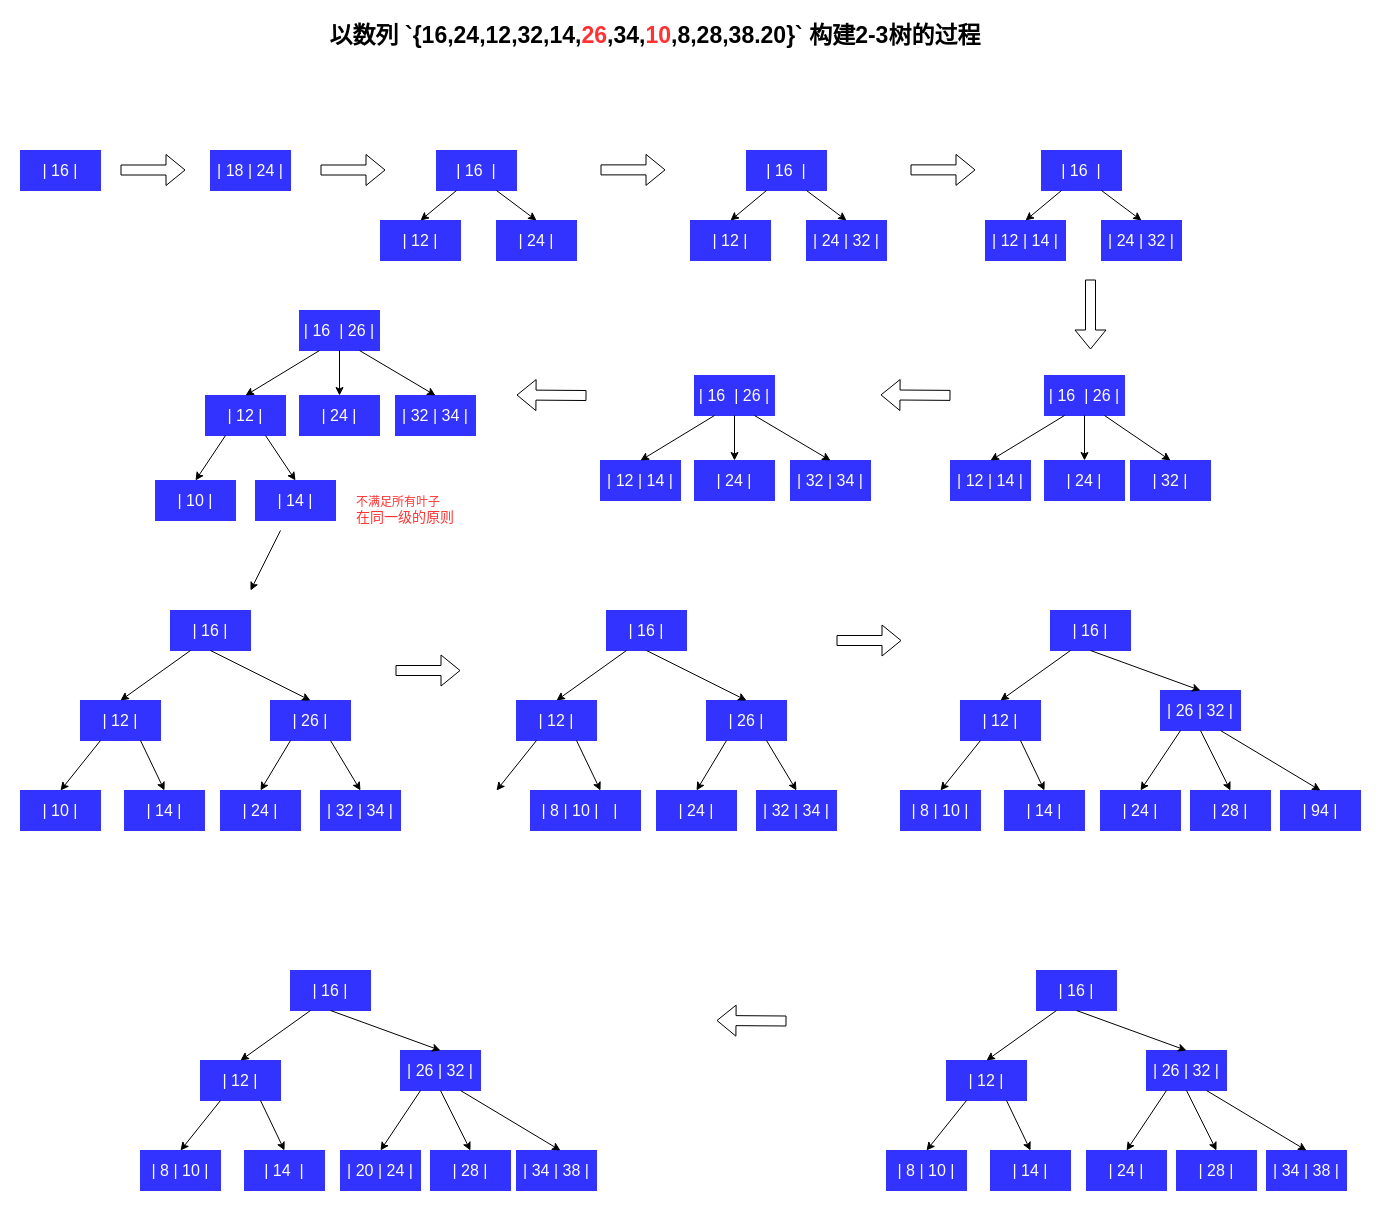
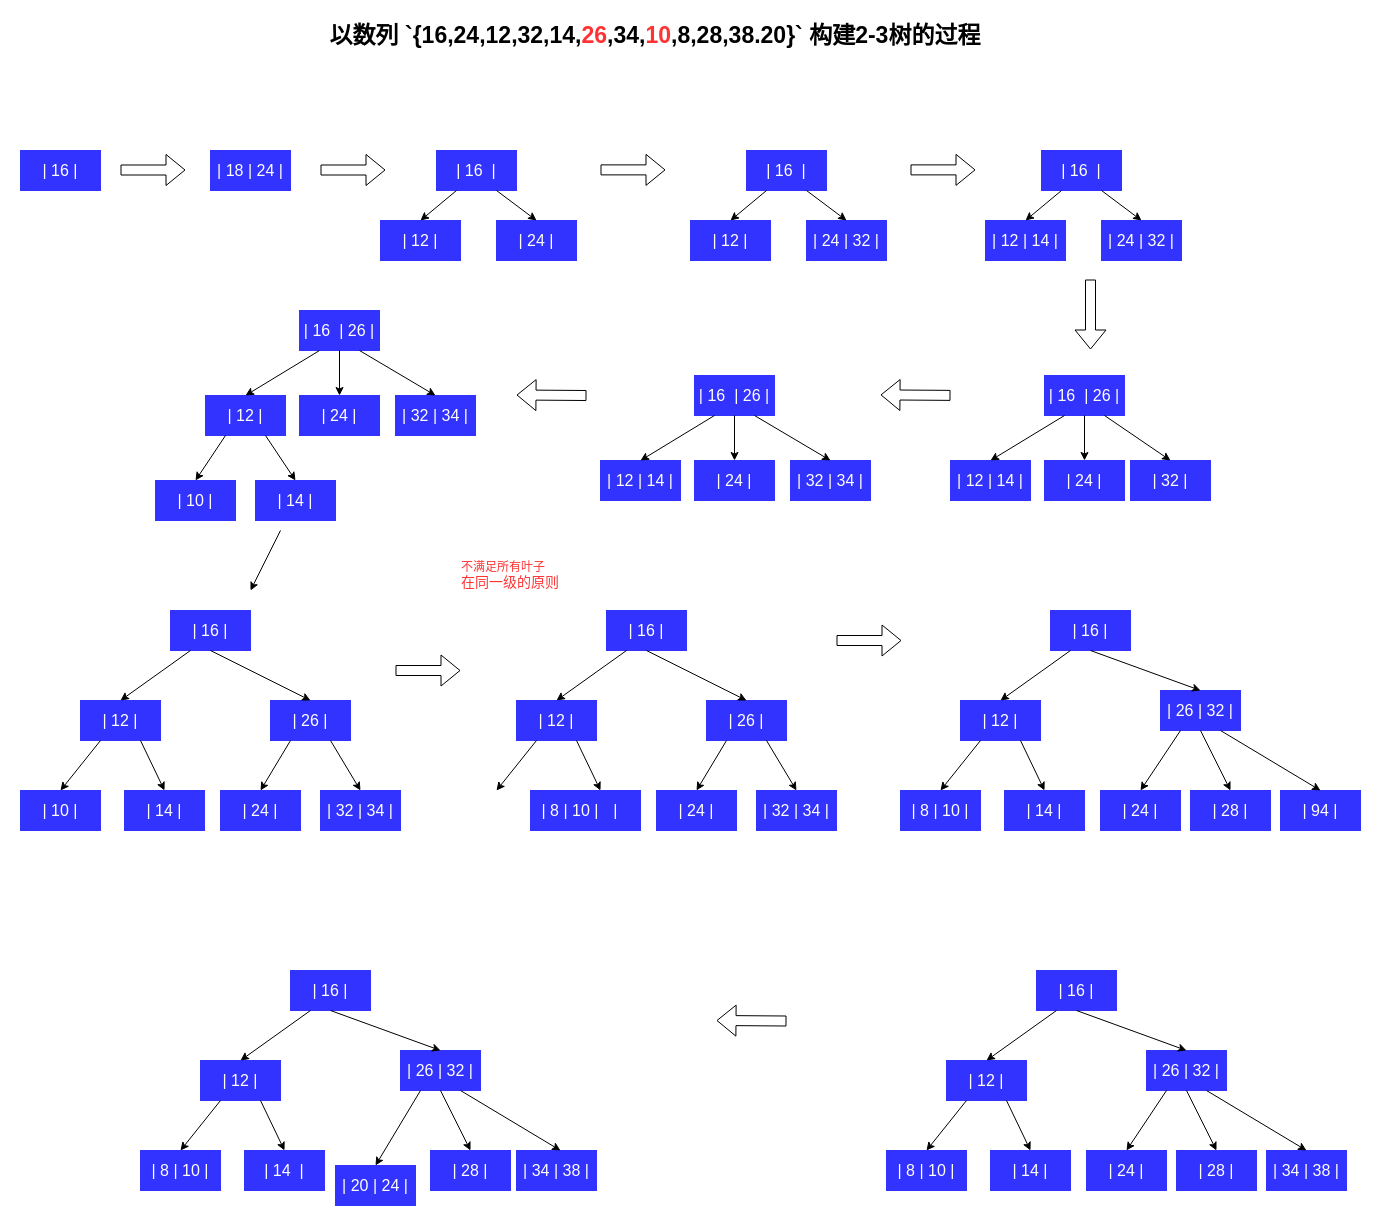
- <mxCell id="66" value="&lt;font color=&quot;#ff3333&quot;&gt;不满足所有叶子&lt;br style=&quot;border-color: var(--border-color); font-size: 14px; text-align: center; background-color: rgb(255, 255, 255);&quot;&gt;&lt;span style=&quot;font-size: 14px; text-align: center; background-color: rgb(255, 255, 255);&quot;&gt;在同一级的原则&lt;/span&gt;&lt;/font&gt;" style="text;strokeColor=none;fillColor=none;align=left;verticalAlign=middle;spacingLeft=4;spacingRight=4;overflow=hidden;points=[[0,0.5],[1,0.5]];portConstraint=eastwest;rotatable=0;whiteSpace=wrap;html=1;" vertex="1" parent="1"><mxGeometry x="350" y="490" width="130" height="40" as="geometry" /></mxCell>
+ <mxCell id="66" value="&lt;font color=&quot;#ff3333&quot;&gt;不满足所有叶子&lt;br style=&quot;border-color: var(--border-color); font-size: 14px; text-align: center; background-color: rgb(255, 255, 255);&quot;&gt;&lt;span style=&quot;font-size: 14px; text-align: center; background-color: rgb(255, 255, 255);&quot;&gt;在同一级的原则&lt;/span&gt;&lt;/font&gt;" style="text;strokeColor=none;fillColor=none;align=left;verticalAlign=middle;spacingLeft=4;spacingRight=4;overflow=hidden;points=[[0,0.5],[1,0.5]];portConstraint=eastwest;rotatable=0;whiteSpace=wrap;html=1;" vertex="1" parent="1"><mxGeometry x="455" y="555" width="130" height="40" as="geometry" /></mxCell>
- <mxCell id="123" value="&lt;font style=&quot;font-size: 16px;&quot; color=&quot;#ffffff&quot;&gt;| 20 | 24 |&lt;/font&gt;" style="rounded=0;whiteSpace=wrap;html=1;strokeColor=#3333FF;fillColor=#3333FF;" vertex="1" parent="1"><mxGeometry x="340" y="1150" width="80" height="40" as="geometry" /></mxCell>
+ <mxCell id="123" value="&lt;font style=&quot;font-size: 16px;&quot; color=&quot;#ffffff&quot;&gt;| 20 | 24 |&lt;/font&gt;" style="rounded=0;whiteSpace=wrap;html=1;strokeColor=#3333FF;fillColor=#3333FF;" vertex="1" parent="1"><mxGeometry x="335" y="1165" width="80" height="40" as="geometry" /></mxCell>
